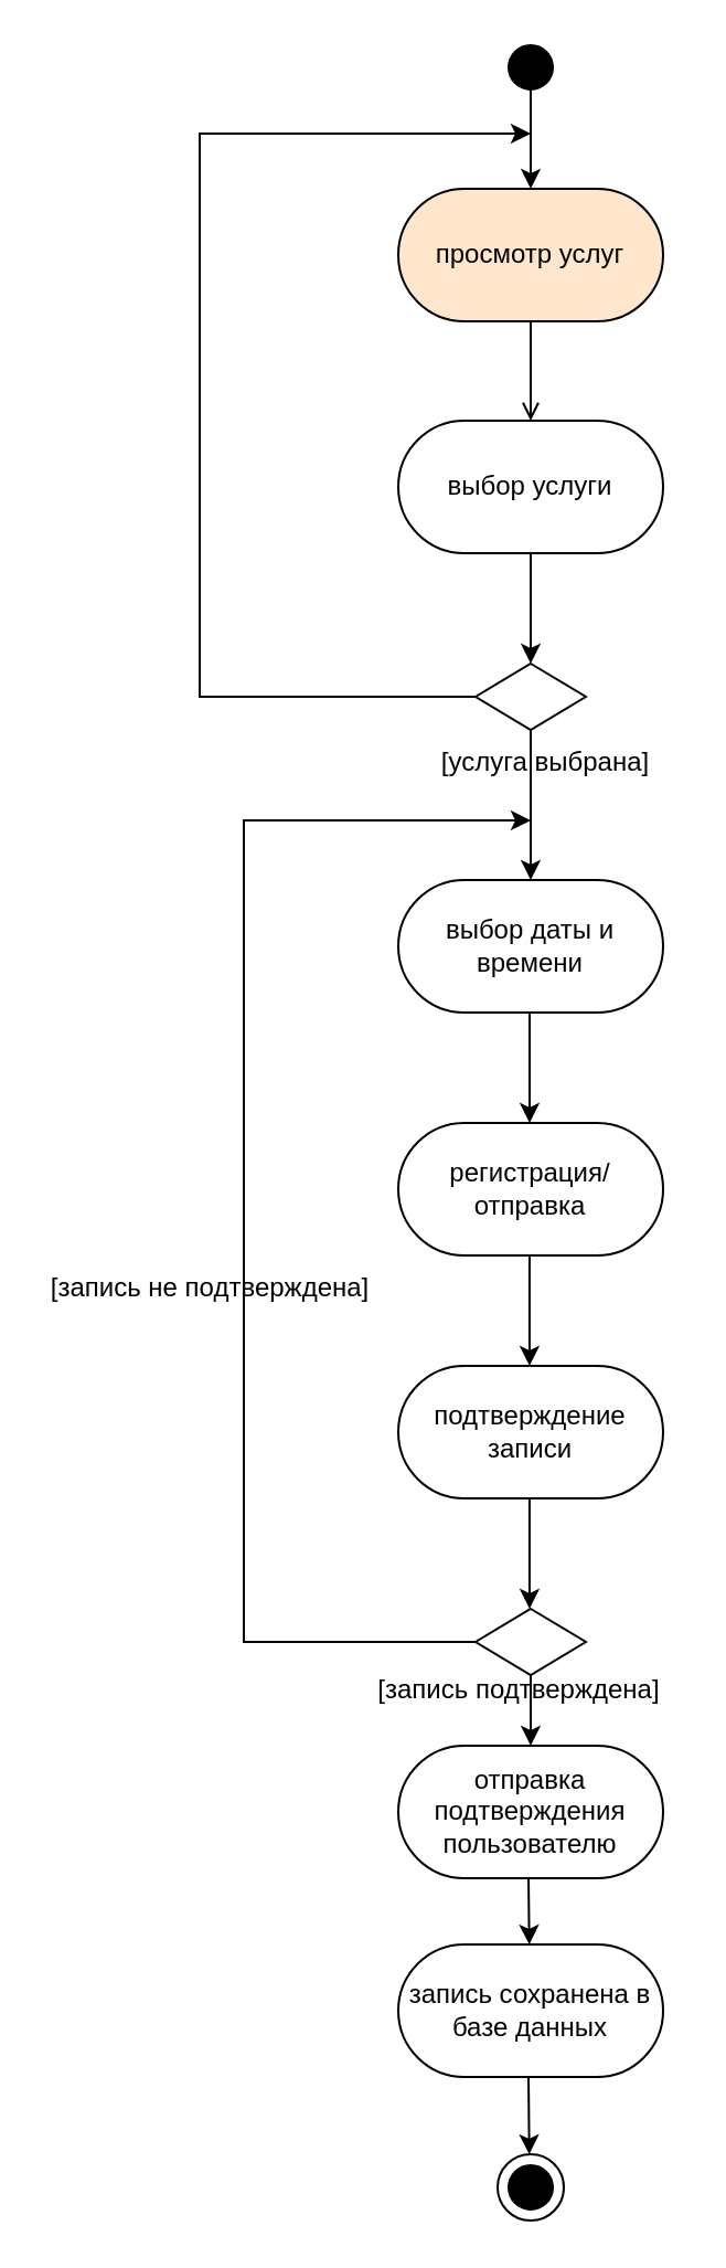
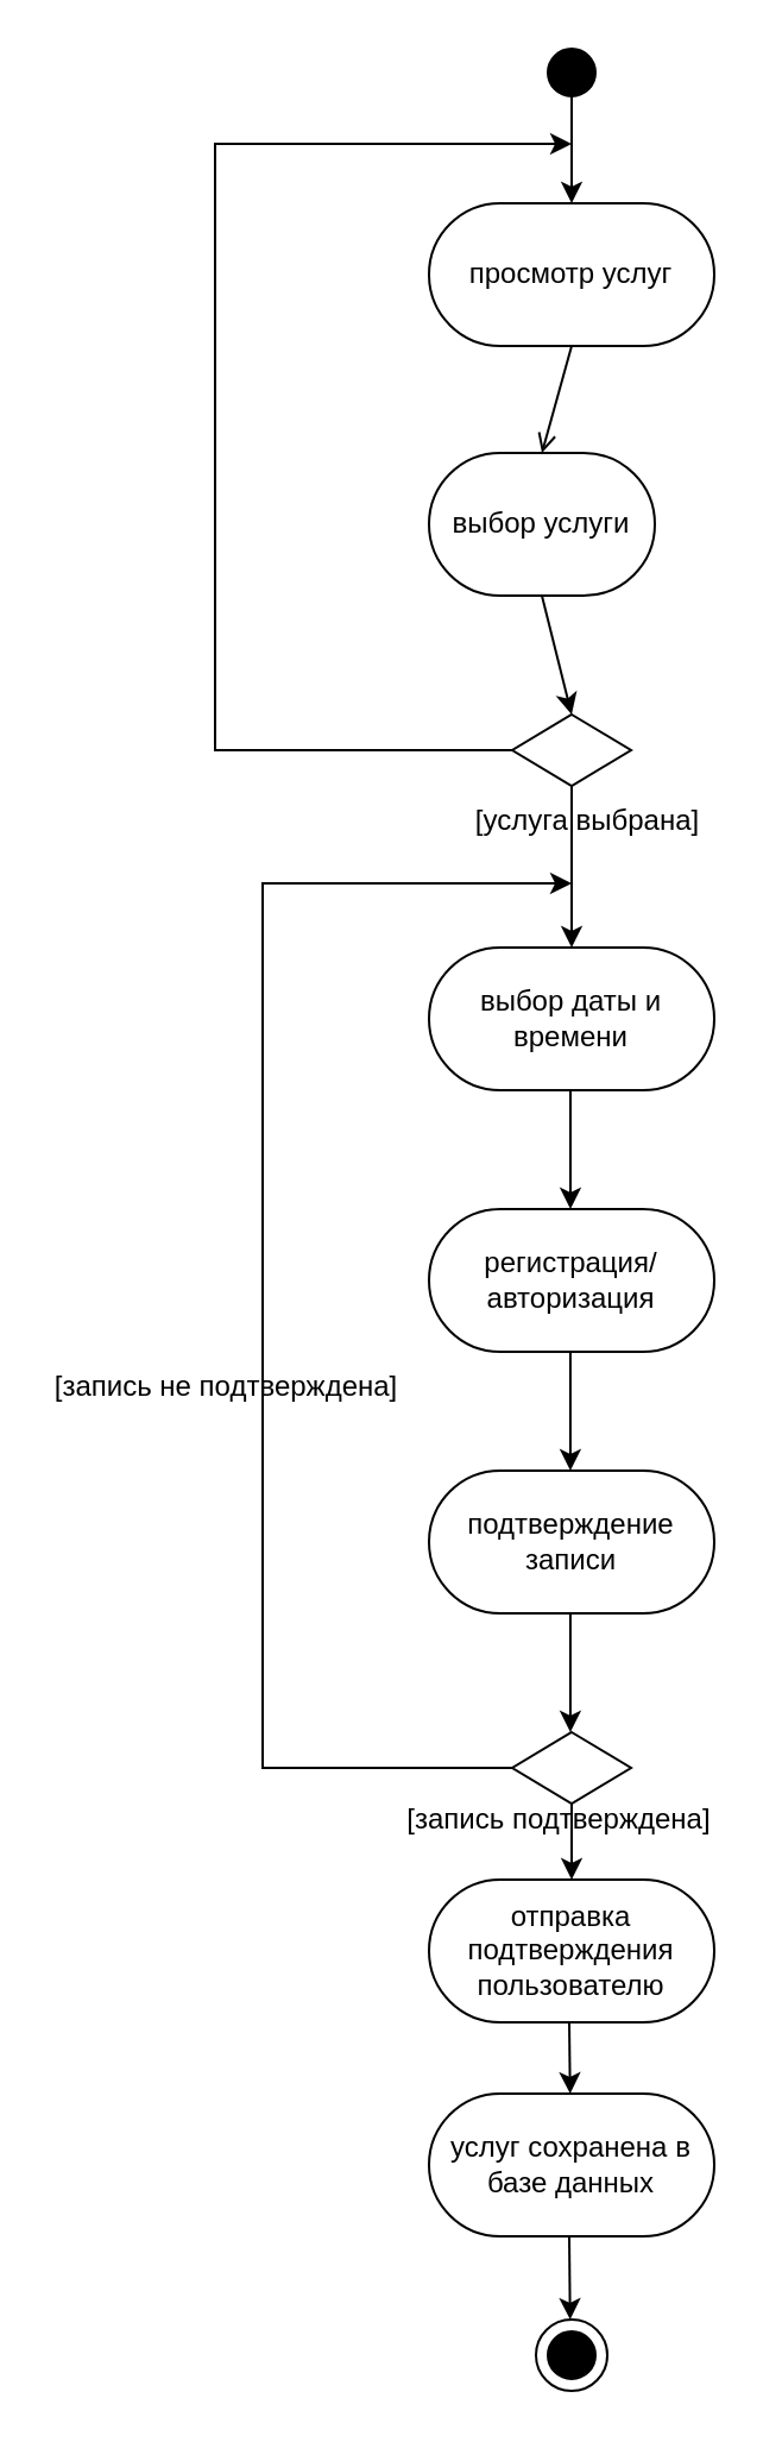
- <mxCell id="3" value="просмотр услуг" style="rounded=1;whiteSpace=wrap;html=1;arcSize=50;fillColor=#ffe6cc;" vertex="1" parent="1"><mxGeometry x="180" y="85" width="120" height="60" as="geometry" /></mxCell>
+ <mxCell id="3" value="просмотр услуг" style="rounded=1;whiteSpace=wrap;html=1;arcSize=50;" vertex="1" parent="1"><mxGeometry x="180" y="85" width="120" height="60" as="geometry" /></mxCell>
- <mxCell id="9" value="выбор услуги" style="rounded=1;whiteSpace=wrap;html=1;arcSize=50;" vertex="1" parent="1"><mxGeometry x="180" y="190" width="120" height="60" as="geometry" /></mxCell>
+ <mxCell id="9" value="выбор услуги" style="rounded=1;whiteSpace=wrap;html=1;arcSize=50;" vertex="1" parent="1"><mxGeometry x="180" y="190" width="95" height="60" as="geometry" /></mxCell>
- <mxCell id="7" value="регистрация/отправка" style="rounded=1;whiteSpace=wrap;html=1;arcSize=50;" vertex="1" parent="1"><mxGeometry x="180" y="508" width="120" height="60" as="geometry" /></mxCell>
+ <mxCell id="7" value="регистрация/авторизация" style="rounded=1;whiteSpace=wrap;html=1;arcSize=50;" vertex="1" parent="1"><mxGeometry x="180" y="508" width="120" height="60" as="geometry" /></mxCell>
- <mxCell id="4" value="запись сохранена в базе данных" style="rounded=1;whiteSpace=wrap;html=1;arcSize=50;" vertex="1" parent="1"><mxGeometry x="180" y="880" width="120" height="60" as="geometry" /></mxCell>
+ <mxCell id="4" value="услуг сохранена в базе данных" style="rounded=1;whiteSpace=wrap;html=1;arcSize=50;" vertex="1" parent="1"><mxGeometry x="180" y="880" width="120" height="60" as="geometry" /></mxCell>
